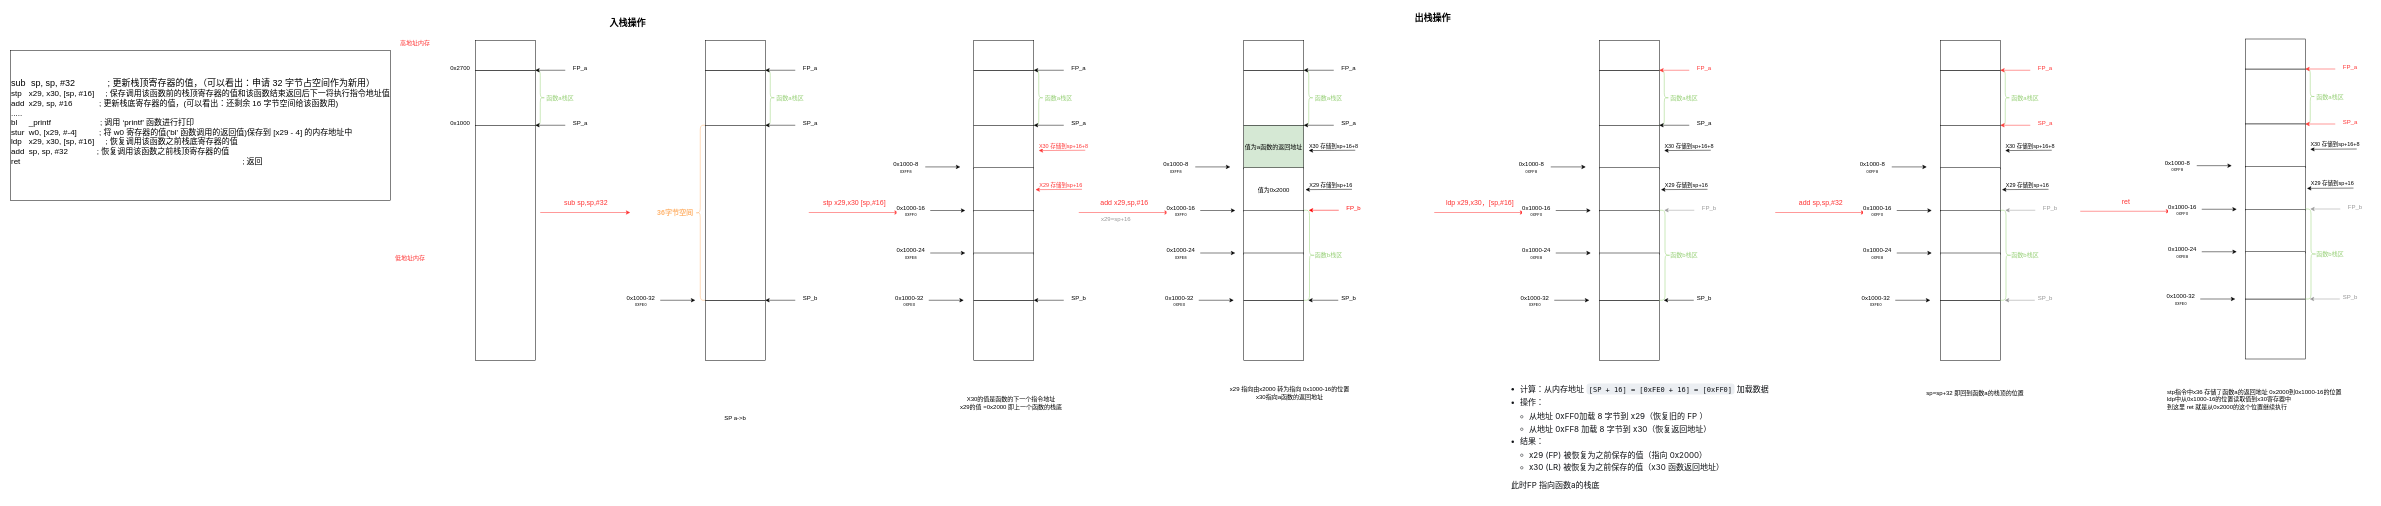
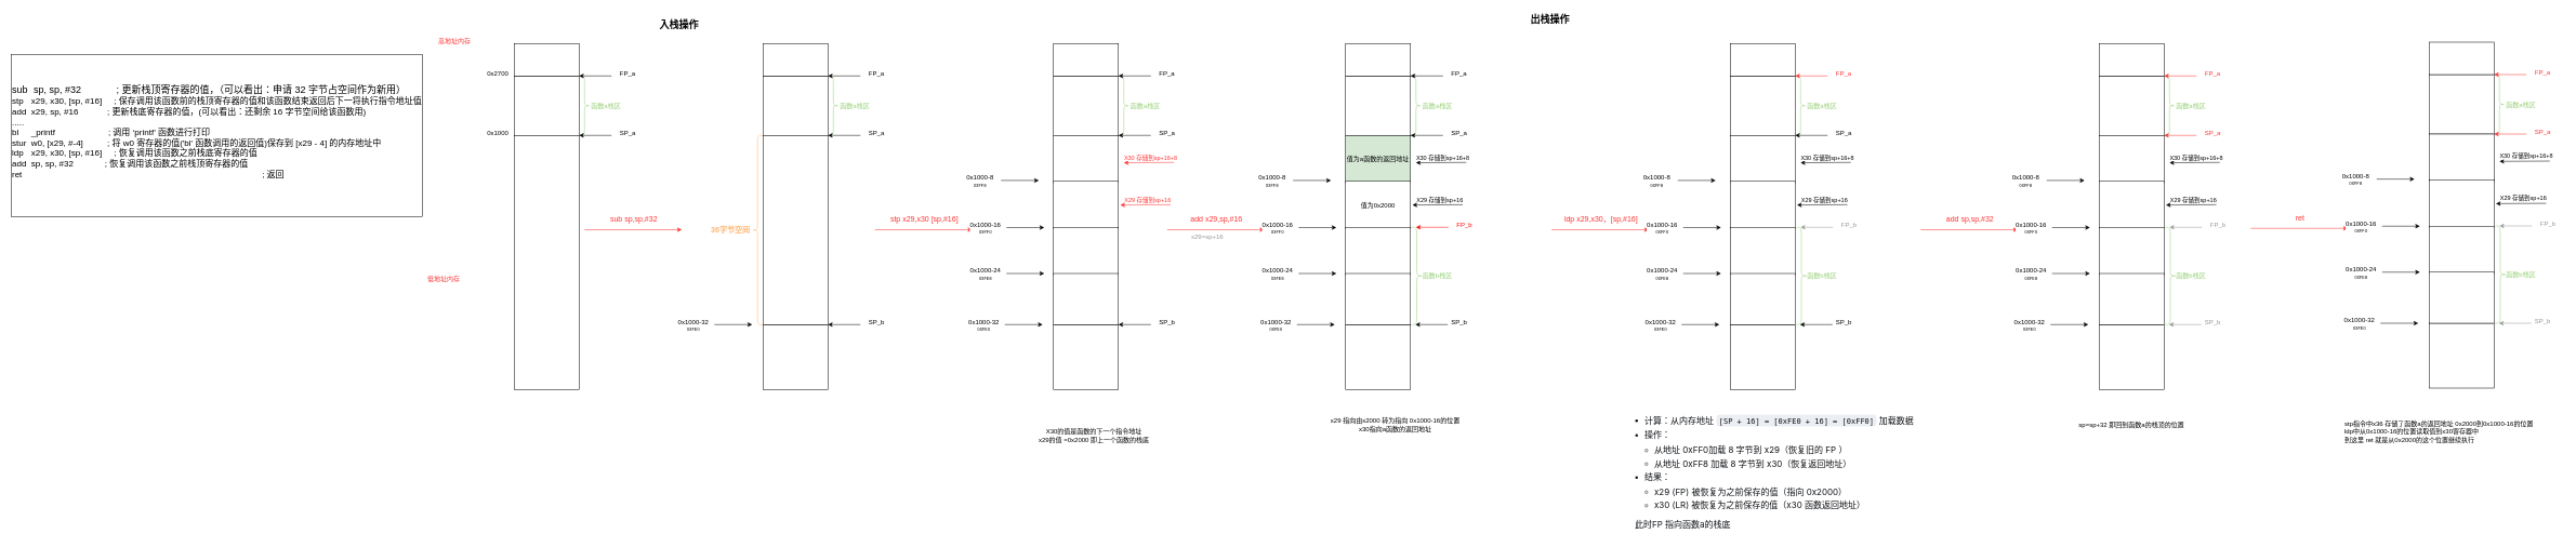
- <mxCell id="9" value="&lt;font style=&quot;color: rgb(255, 51, 51);&quot;&gt;高地址内存&lt;/font&gt;" style="text;html=1;align=center;verticalAlign=middle;whiteSpace=wrap;rounded=0;" vertex="1" parent="1"><mxGeometry x="790" y="70" width="80" height="30" as="geometry" /></mxCell>
+ <mxCell id="9" value="&lt;font style=&quot;color: rgb(255, 51, 51);&quot;&gt;高地址内存&lt;/font&gt;" style="text;html=1;align=center;verticalAlign=middle;whiteSpace=wrap;rounded=0;" vertex="1" parent="1"><mxGeometry x="800" y="60" width="80" height="30" as="geometry" /></mxCell>
- <mxCell id="168" value="sp=sp+32 即回到函数a的栈顶的位置" style="text;html=1;align=center;verticalAlign=middle;whiteSpace=wrap;rounded=0;" vertex="1" parent="1"><mxGeometry x="3840" y="770" width="220" height="30" as="geometry" /></mxCell>
+ <mxCell id="168" value="sp=sp+32 即回到函数a的栈顶的位置" style="text;html=1;align=center;verticalAlign=middle;whiteSpace=wrap;rounded=0;" vertex="1" parent="1"><mxGeometry x="3830" y="770" width="220" height="30" as="geometry" /></mxCell>
- <mxCell id="33" value="SP a-&amp;gt;b" style="text;html=1;align=center;verticalAlign=middle;whiteSpace=wrap;rounded=0;" vertex="1" parent="1"><mxGeometry x="1440" y="820" width="60" height="30" as="geometry" /></mxCell>
